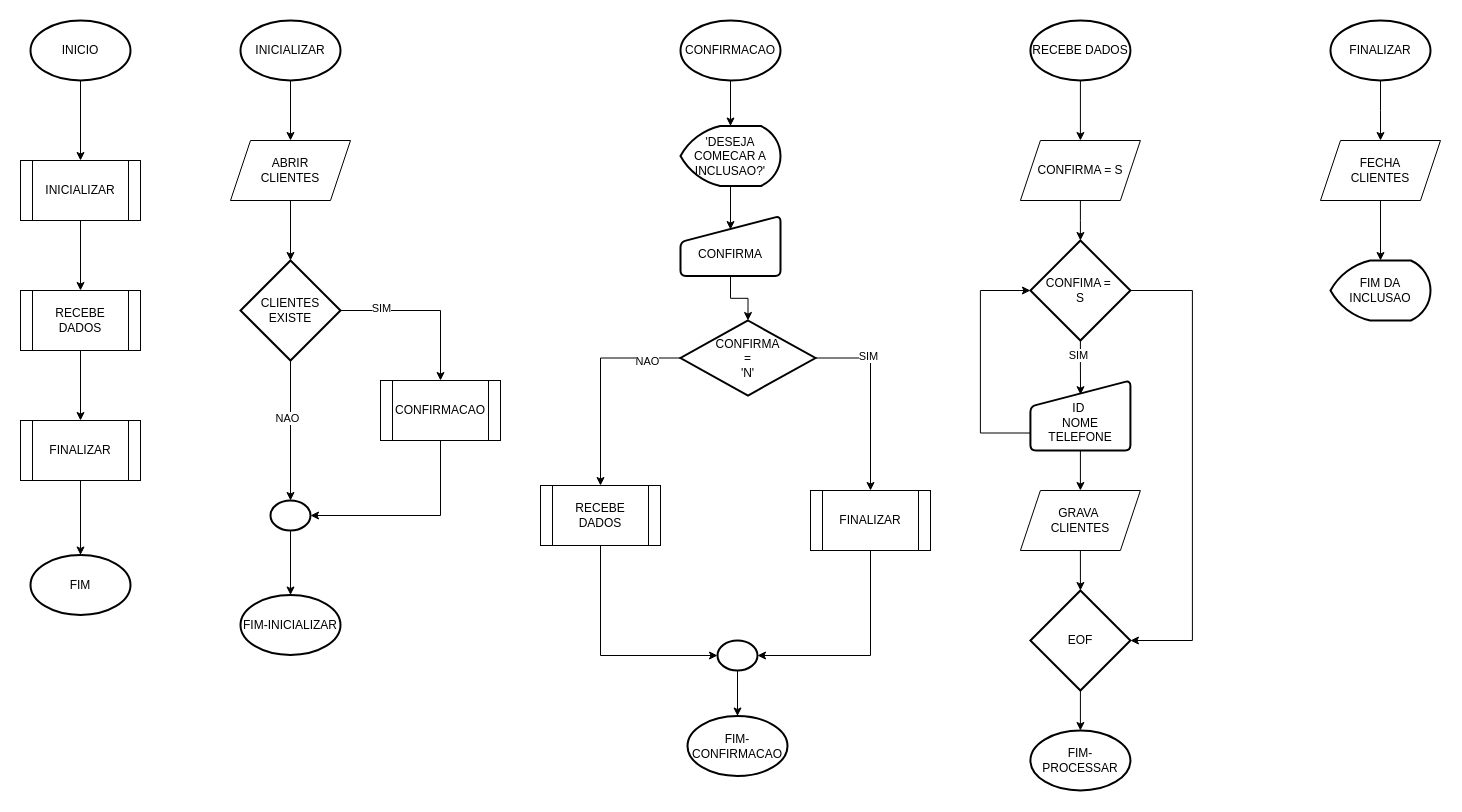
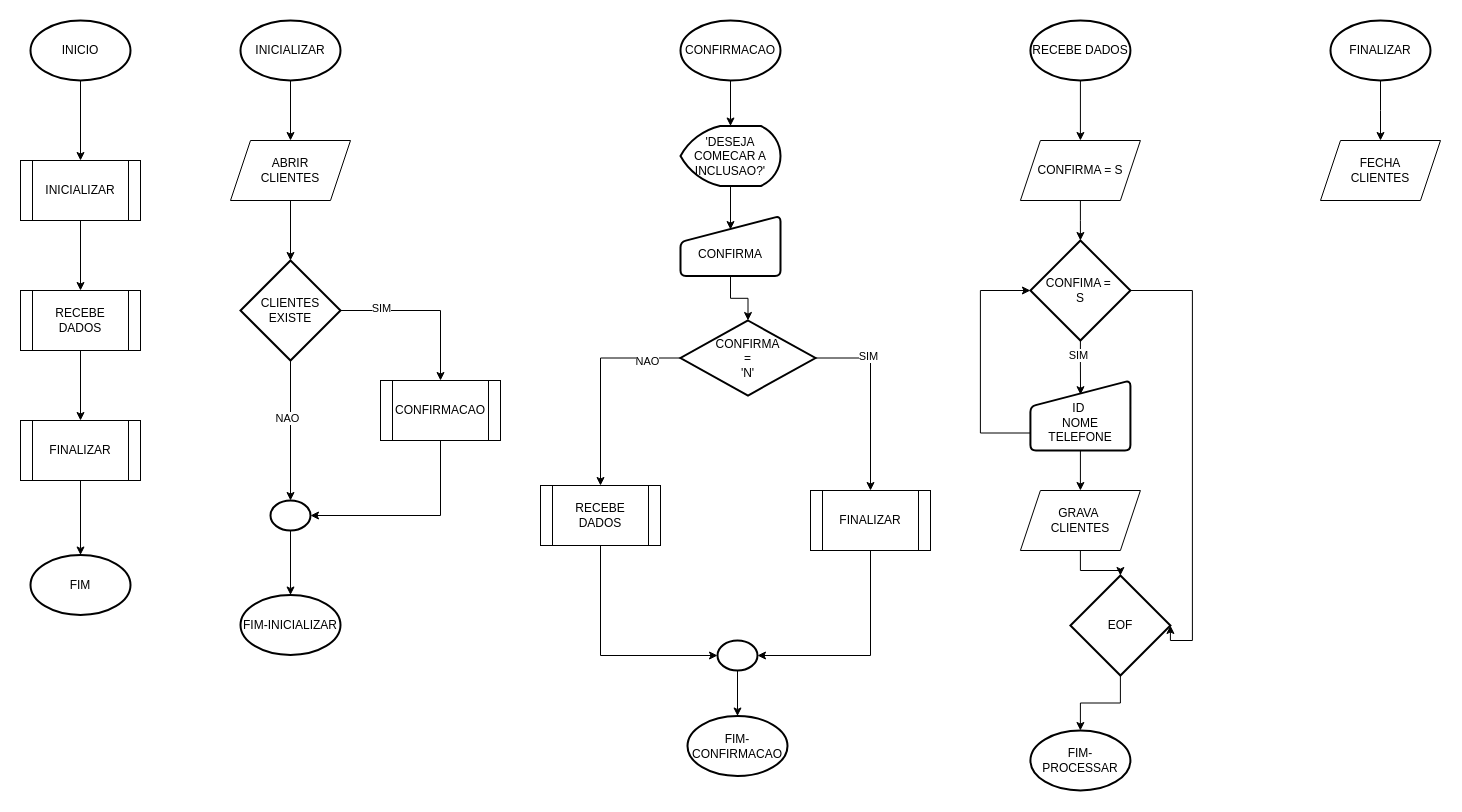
- <mxCell id="61" value="" style="edgeStyle=orthogonalEdgeStyle;rounded=0;orthogonalLoop=1;jettySize=auto;html=1;" edge="1" parent="1" source="62" target="63"><mxGeometry relative="1" as="geometry" /></mxCell>
- <mxCell id="63" value="FIM DA INCLUSAO" style="strokeWidth=2;html=1;shape=mxgraph.flowchart.display;whiteSpace=wrap;" vertex="1" parent="1"><mxGeometry x="1330" y="260" width="100" height="60" as="geometry" /></mxCell>
- <mxCell id="57" value="EOF" style="strokeWidth=2;html=1;shape=mxgraph.flowchart.decision;whiteSpace=wrap;" vertex="1" parent="1"><mxGeometry x="1029.92" y="590" width="100" height="100" as="geometry" /></mxCell>
+ <mxCell id="57" value="EOF" style="strokeWidth=2;html=1;shape=mxgraph.flowchart.decision;whiteSpace=wrap;" vertex="1" parent="1"><mxGeometry x="1069.92" y="575" width="100" height="100" as="geometry" /></mxCell>
